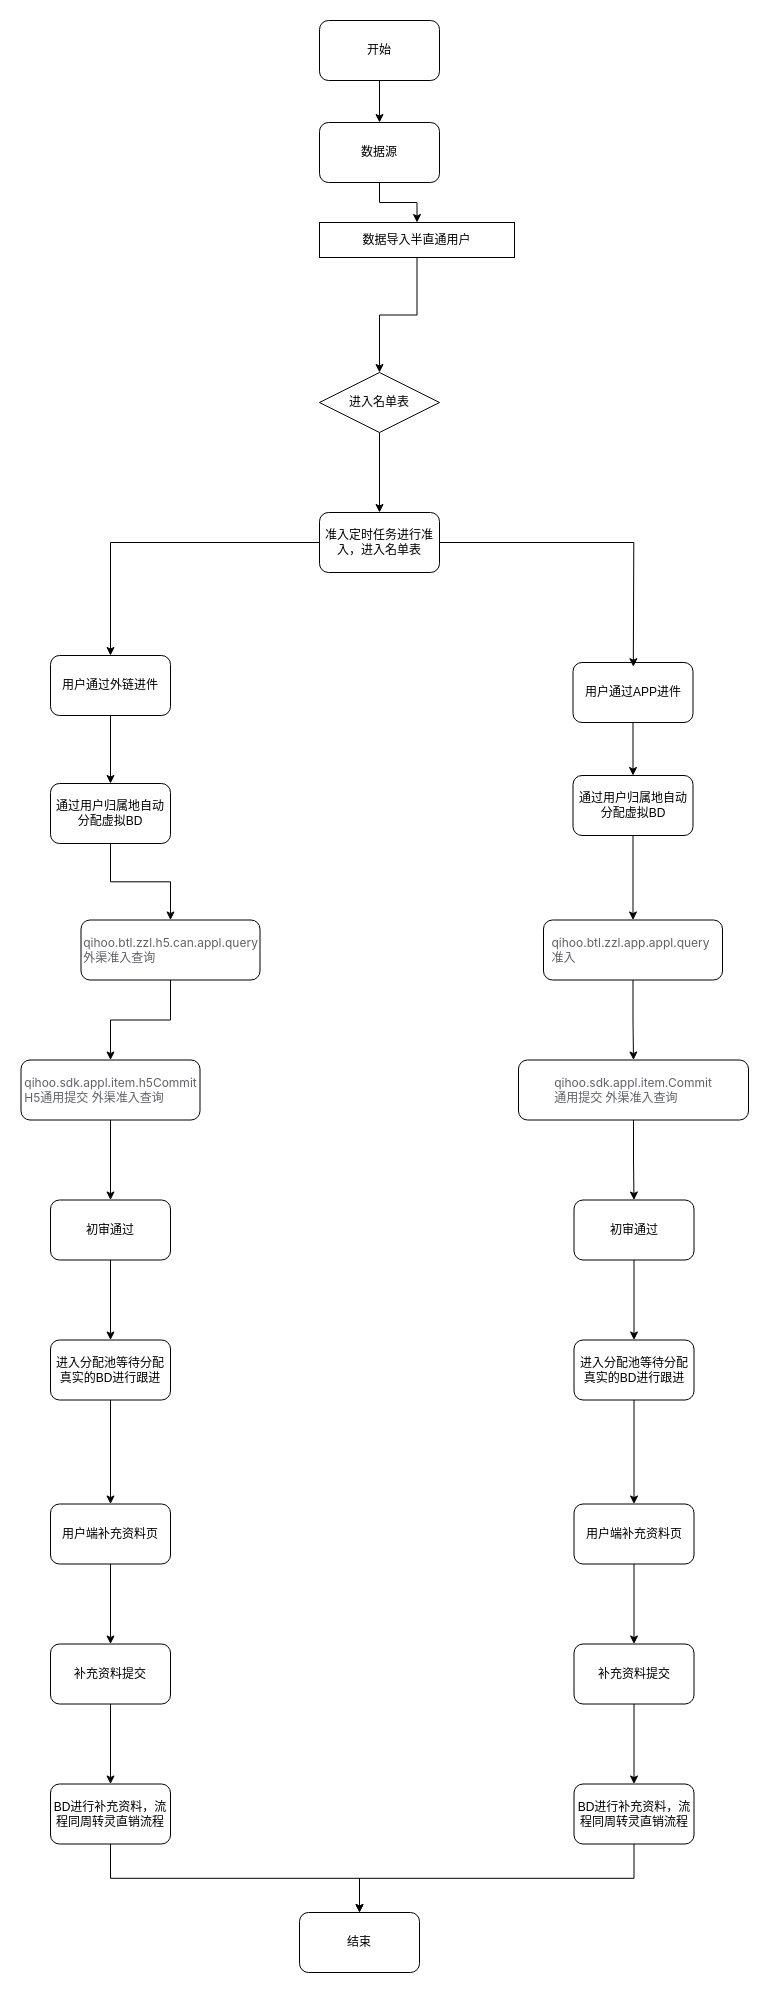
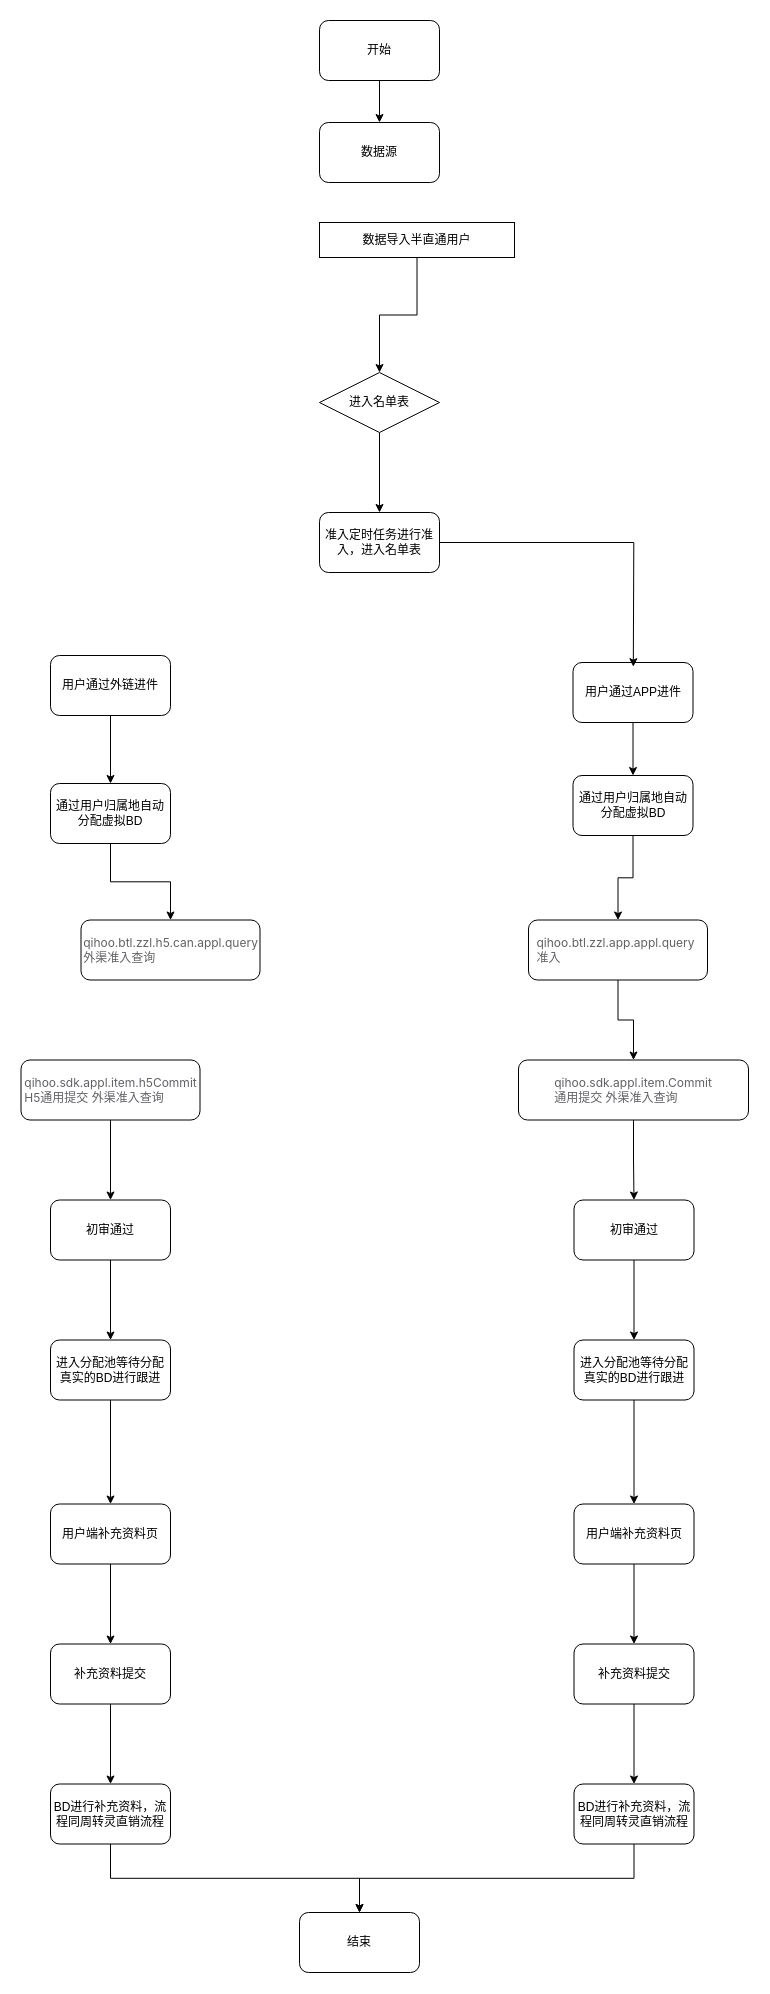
- <mxCell id="24" style="edgeStyle=orthogonalEdgeStyle;rounded=0;orthogonalLoop=1;jettySize=auto;html=1;exitX=0.5;exitY=1;exitDx=0;exitDy=0;entryX=0.5;entryY=0;entryDx=0;entryDy=0;" parent="1" source="25" target="21" edge="1"><mxGeometry relative="1" as="geometry" /></mxCell>
- <mxCell id="16" value="" style="edgeStyle=orthogonalEdgeStyle;rounded=0;orthogonalLoop=1;jettySize=auto;html=1;" parent="1" source="17" target="19" edge="1"><mxGeometry relative="1" as="geometry" /></mxCell>
- <mxCell id="29" value="&lt;div style=&quot;text-align: left;&quot;&gt;&lt;font face=&quot;-apple-system, BlinkMacSystemFont, Segoe UI, PingFang SC, Hiragino Sans GB, Microsoft YaHei, Helvetica Neue, Helvetica, Arial, sans-serif, Apple Color Emoji, Segoe UI Emoji, Segoe UI Symbol&quot; color=&quot;#606266&quot;&gt;&lt;span style=&quot;background-color: rgb(255, 255, 255);&quot;&gt;&lt;span style=&quot;white-space-collapse: preserve;&quot;&gt;qihoo.btl.zzl.app.appl.query&#09;&lt;/span&gt;&lt;/span&gt;&lt;/font&gt;&lt;/div&gt;&lt;div style=&quot;text-align: left;&quot;&gt;&lt;font face=&quot;-apple-system, BlinkMacSystemFont, Segoe UI, PingFang SC, Hiragino Sans GB, Microsoft YaHei, Helvetica Neue, Helvetica, Arial, sans-serif, Apple Color Emoji, Segoe UI Emoji, Segoe UI Symbol&quot; color=&quot;#606266&quot;&gt;&lt;span style=&quot;background-color: rgb(255, 255, 255);&quot;&gt;&lt;span style=&quot;white-space-collapse: preserve;&quot;&gt;准入&lt;/span&gt;&lt;/span&gt;&lt;/font&gt;&lt;/div&gt;" style="whiteSpace=wrap;html=1;rounded=1;" parent="1" vertex="1"><mxGeometry x="543" y="919.5" width="179" height="60" as="geometry" /></mxCell>
+ <mxCell id="29" value="&lt;div style=&quot;text-align: left;&quot;&gt;&lt;font face=&quot;-apple-system, BlinkMacSystemFont, Segoe UI, PingFang SC, Hiragino Sans GB, Microsoft YaHei, Helvetica Neue, Helvetica, Arial, sans-serif, Apple Color Emoji, Segoe UI Emoji, Segoe UI Symbol&quot; color=&quot;#606266&quot;&gt;&lt;span style=&quot;background-color: rgb(255, 255, 255);&quot;&gt;&lt;span style=&quot;white-space-collapse: preserve;&quot;&gt;qihoo.btl.zzl.app.appl.query&#09;&lt;/span&gt;&lt;/span&gt;&lt;/font&gt;&lt;/div&gt;&lt;div style=&quot;text-align: left;&quot;&gt;&lt;font face=&quot;-apple-system, BlinkMacSystemFont, Segoe UI, PingFang SC, Hiragino Sans GB, Microsoft YaHei, Helvetica Neue, Helvetica, Arial, sans-serif, Apple Color Emoji, Segoe UI Emoji, Segoe UI Symbol&quot; color=&quot;#606266&quot;&gt;&lt;span style=&quot;background-color: rgb(255, 255, 255);&quot;&gt;&lt;span style=&quot;white-space-collapse: preserve;&quot;&gt;准入&lt;/span&gt;&lt;/span&gt;&lt;/font&gt;&lt;/div&gt;" style="whiteSpace=wrap;html=1;rounded=1;" parent="1" vertex="1"><mxGeometry x="528" y="919.5" width="179" height="60" as="geometry" /></mxCell>
- <mxCell id="6" value="" style="edgeStyle=orthogonalEdgeStyle;rounded=0;orthogonalLoop=1;jettySize=auto;html=1;" parent="1" source="7" target="9" edge="1"><mxGeometry relative="1" as="geometry" /></mxCell>
